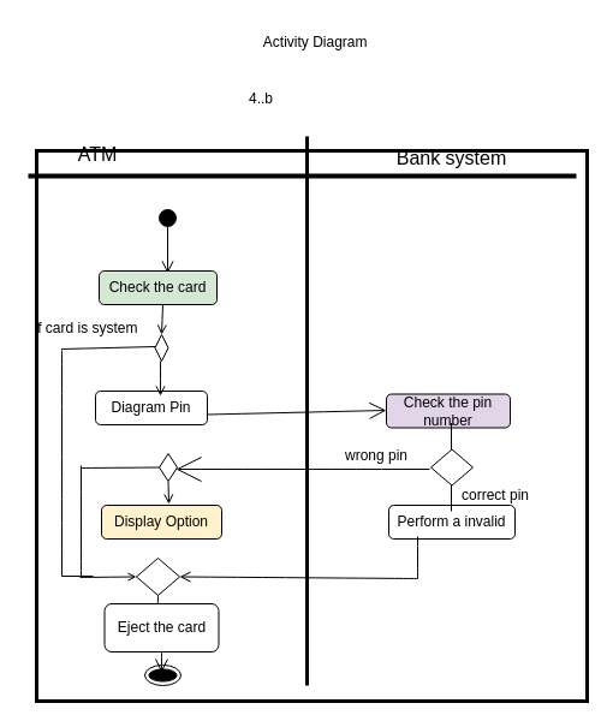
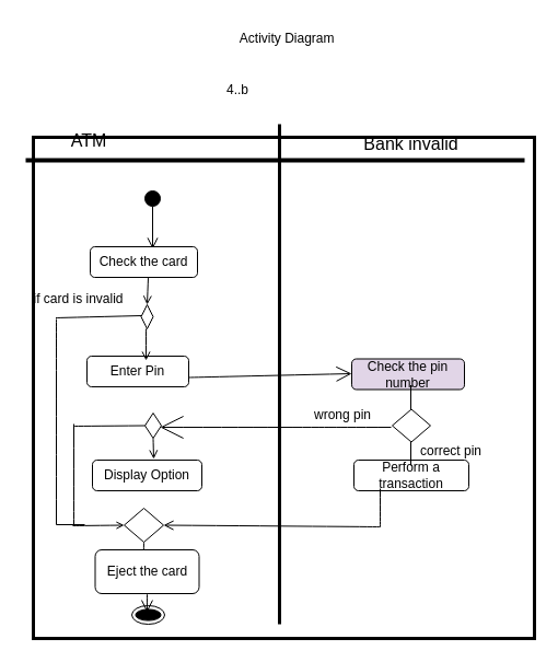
- <mxCell id="6" value="Bank system" style="text;html=1;align=center;verticalAlign=middle;whiteSpace=wrap;rounded=0;fontSize=16;" parent="1" vertex="1"><mxGeometry x="306" y="116" width="139" height="30" as="geometry" /></mxCell>
+ <mxCell id="6" value="Bank invalid" style="text;html=1;align=center;verticalAlign=middle;whiteSpace=wrap;rounded=0;fontSize=16;" parent="1" vertex="1"><mxGeometry x="306" y="116" width="139" height="30" as="geometry" /></mxCell>
- <mxCell id="8" value="Check the card" style="rounded=1;whiteSpace=wrap;html=1;fillColor=#d5e8d4;" parent="1" vertex="1"><mxGeometry x="82" y="225" width="98" height="28" as="geometry" /></mxCell>
+ <mxCell id="8" value="Check the card" style="rounded=1;whiteSpace=wrap;html=1;" parent="1" vertex="1"><mxGeometry x="82" y="225" width="98" height="28" as="geometry" /></mxCell>
- <mxCell id="30" value="if card is system" style="text;html=1;align=center;verticalAlign=middle;whiteSpace=wrap;rounded=0;" vertex="1" parent="1"><mxGeometry x="20" y="264" width="103" height="18" as="geometry" /></mxCell>
+ <mxCell id="30" value="if card is invalid" style="text;html=1;align=center;verticalAlign=middle;whiteSpace=wrap;rounded=0;" vertex="1" parent="1"><mxGeometry x="20" y="264" width="103" height="18" as="geometry" /></mxCell>
- <mxCell id="9" value="Diagram Pin" style="rounded=1;whiteSpace=wrap;html=1;" parent="1" vertex="1"><mxGeometry x="79" y="325" width="93" height="28" as="geometry" /></mxCell>
+ <mxCell id="9" value="Enter Pin" style="rounded=1;whiteSpace=wrap;html=1;" parent="1" vertex="1"><mxGeometry x="79" y="325" width="93" height="28" as="geometry" /></mxCell>
- <mxCell id="10" value="Display Option" style="rounded=1;whiteSpace=wrap;html=1;fillColor=#fff2cc;" parent="1" vertex="1"><mxGeometry x="84" y="420" width="100" height="28" as="geometry" /></mxCell>
+ <mxCell id="10" value="Display Option" style="rounded=1;whiteSpace=wrap;html=1;" parent="1" vertex="1"><mxGeometry x="84" y="420" width="100" height="28" as="geometry" /></mxCell>
- <mxCell id="12" value="Perform a invalid" style="rounded=1;whiteSpace=wrap;html=1;" parent="1" vertex="1"><mxGeometry x="323" y="420" width="105" height="28" as="geometry" /></mxCell>
+ <mxCell id="12" value="Perform a transaction" style="rounded=1;whiteSpace=wrap;html=1;" parent="1" vertex="1"><mxGeometry x="323" y="420" width="105" height="28" as="geometry" /></mxCell>
